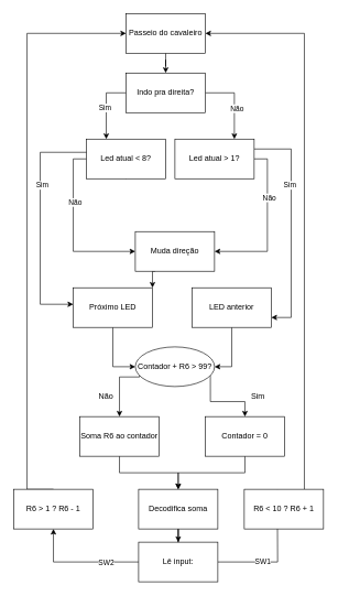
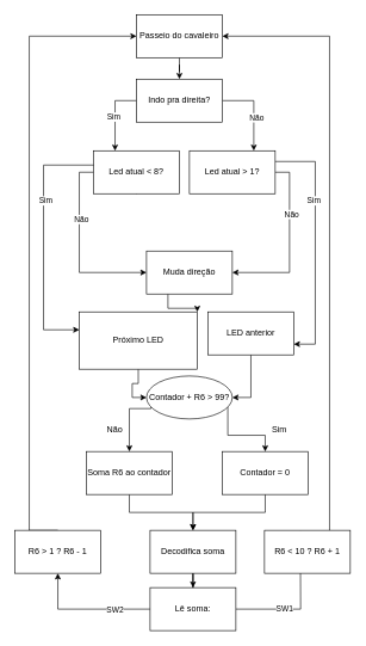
- <mxCell id="33" value="Próximo LED" style="rounded=0;whiteSpace=wrap;html=1;" parent="1" vertex="1"><mxGeometry x="110" y="435" width="120" height="60" as="geometry" /></mxCell>
+ <mxCell id="33" value="Próximo LED" style="rounded=0;whiteSpace=wrap;html=1;" parent="1" vertex="1"><mxGeometry x="110" y="435" width="165" height="80" as="geometry" /></mxCell>
- <mxCell id="8" value="Lê input:" style="rounded=0;whiteSpace=wrap;html=1;" parent="1" vertex="1"><mxGeometry x="209" y="820" width="120" height="60" as="geometry" /></mxCell>
+ <mxCell id="8" value="Lê soma:" style="rounded=0;whiteSpace=wrap;html=1;" parent="1" vertex="1"><mxGeometry x="209" y="820" width="120" height="60" as="geometry" /></mxCell>
